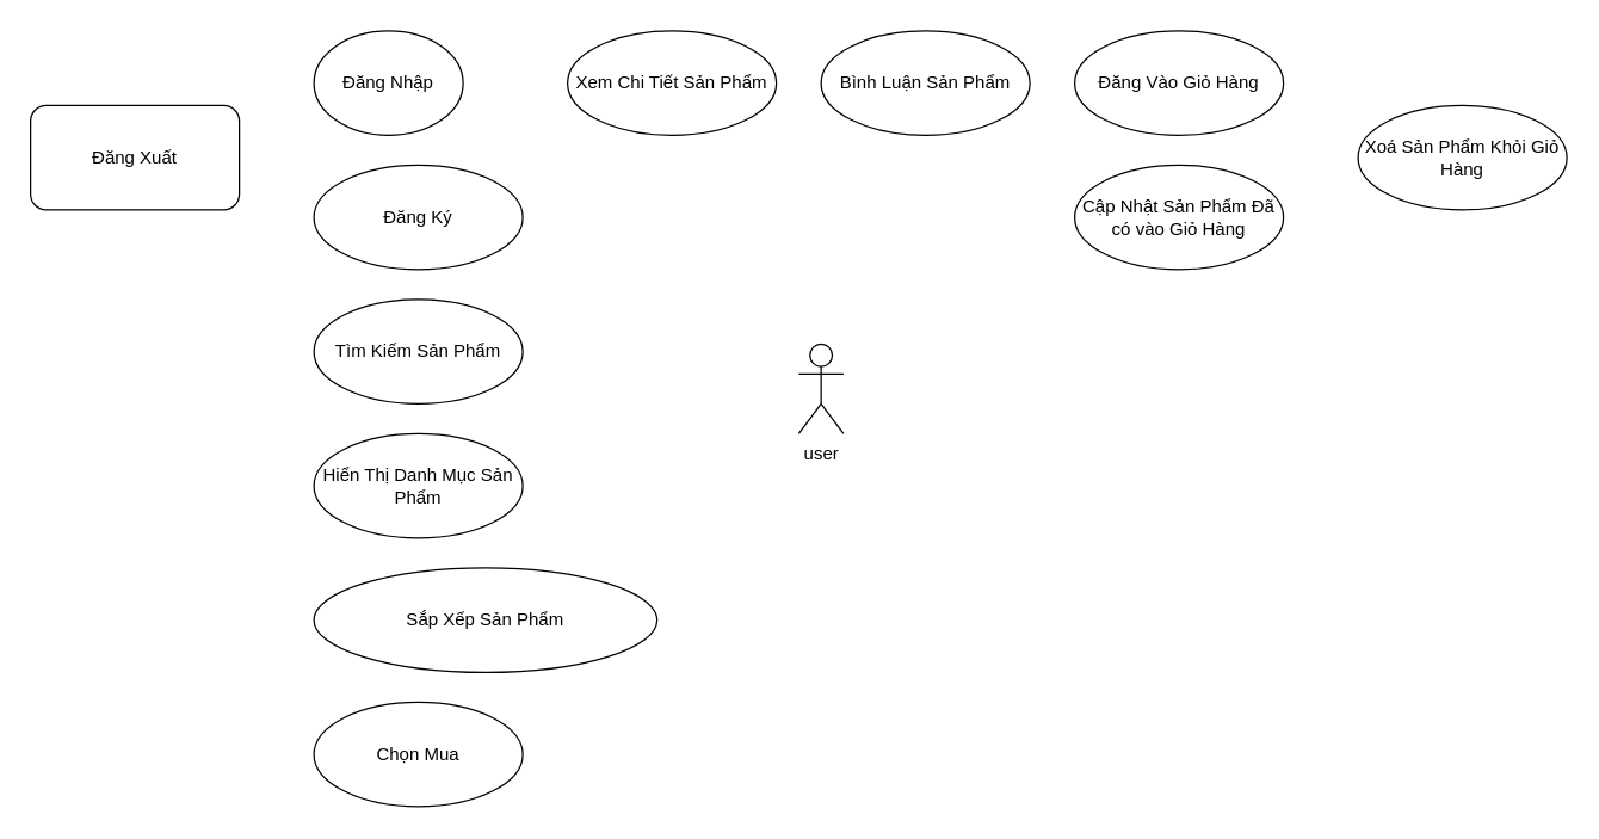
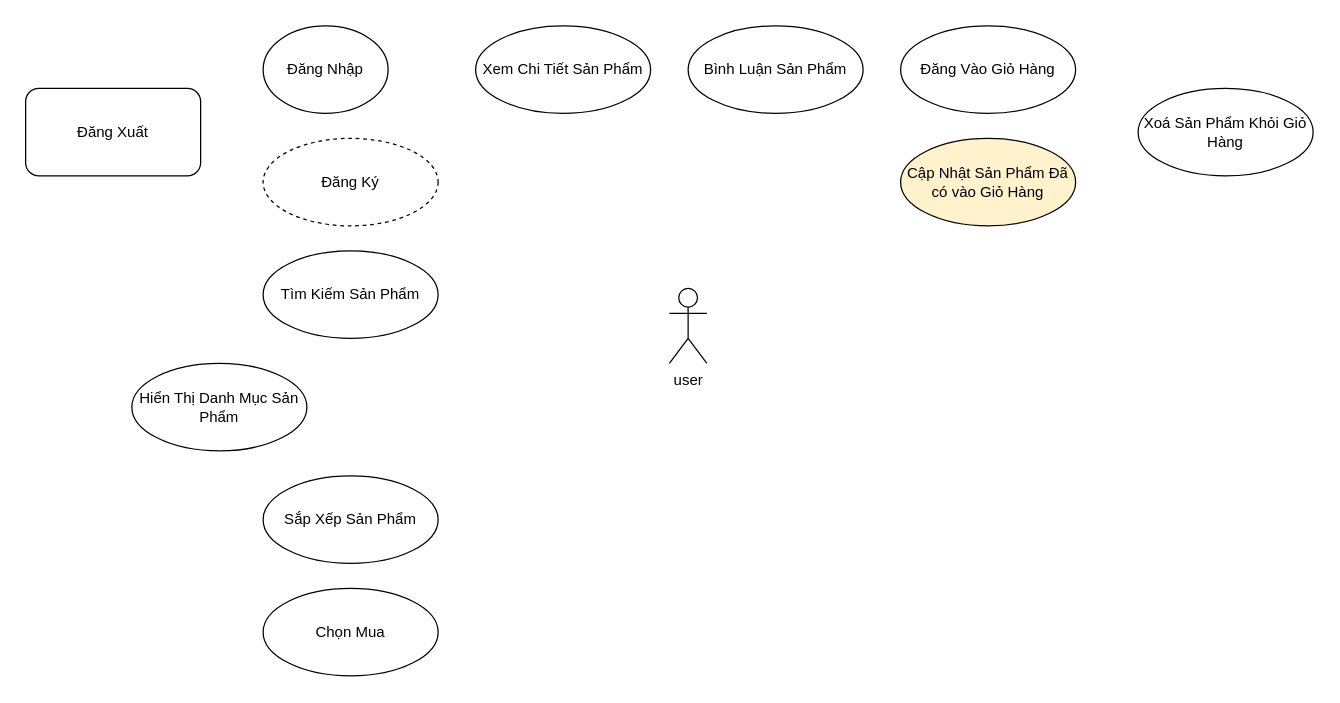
- <mxCell id="4" value="Đăng Ký" style="ellipse;whiteSpace=wrap;html=1;" vertex="1" parent="1"><mxGeometry x="210" y="110" width="140" height="70" as="geometry" /></mxCell>
+ <mxCell id="4" value="Đăng Ký" style="ellipse;whiteSpace=wrap;html=1;dashed=1;" vertex="1" parent="1"><mxGeometry x="210" y="110" width="140" height="70" as="geometry" /></mxCell>
- <mxCell id="13" value="Cập Nhật Sản Phẩm Đã có vào Giỏ Hàng" style="ellipse;whiteSpace=wrap;html=1;" vertex="1" parent="1"><mxGeometry x="720" y="110" width="140" height="70" as="geometry" /></mxCell>
+ <mxCell id="13" value="Cập Nhật Sản Phẩm Đã có vào Giỏ Hàng" style="ellipse;whiteSpace=wrap;html=1;fillColor=#fff2cc;" vertex="1" parent="1"><mxGeometry x="720" y="110" width="140" height="70" as="geometry" /></mxCell>
- <mxCell id="7" value="Hiển Thị Danh Mục Sản Phẩm" style="ellipse;whiteSpace=wrap;html=1;" vertex="1" parent="1"><mxGeometry x="210" y="290" width="140" height="70" as="geometry" /></mxCell>
+ <mxCell id="7" value="Hiển Thị Danh Mục Sản Phẩm" style="ellipse;whiteSpace=wrap;html=1;" vertex="1" parent="1"><mxGeometry x="105" y="290" width="140" height="70" as="geometry" /></mxCell>
- <mxCell id="8" value="Sắp Xếp Sản Phẩm" style="ellipse;whiteSpace=wrap;html=1;" vertex="1" parent="1"><mxGeometry x="210" y="380" width="230" height="70" as="geometry" /></mxCell>
+ <mxCell id="8" value="Sắp Xếp Sản Phẩm" style="ellipse;whiteSpace=wrap;html=1;" vertex="1" parent="1"><mxGeometry x="210" y="380" width="140" height="70" as="geometry" /></mxCell>
